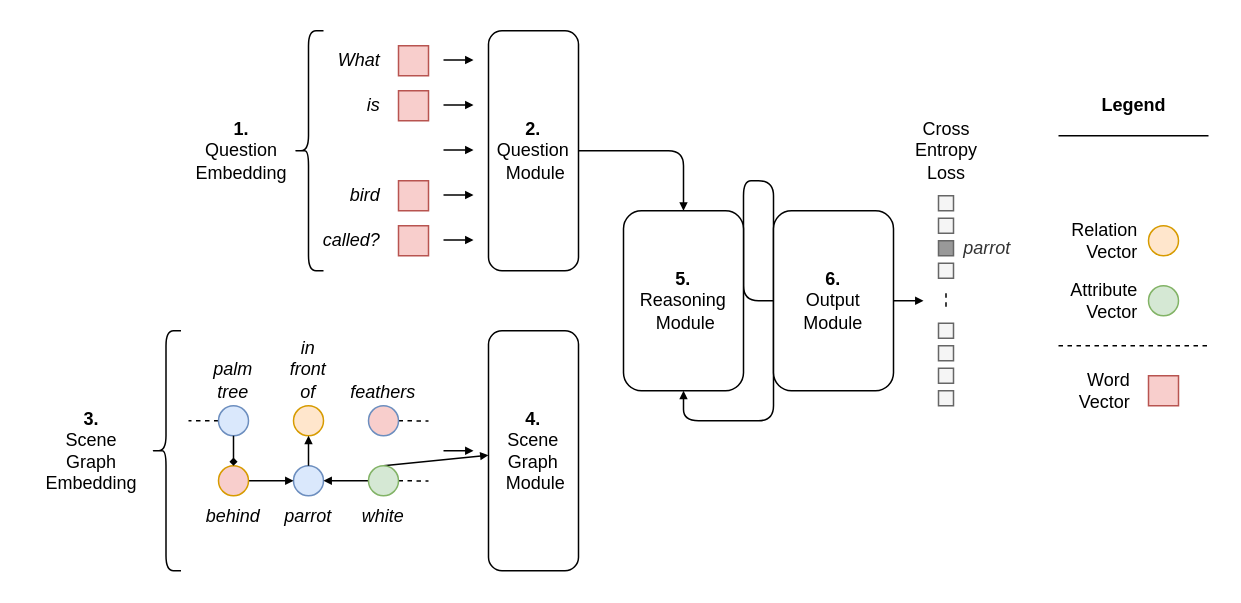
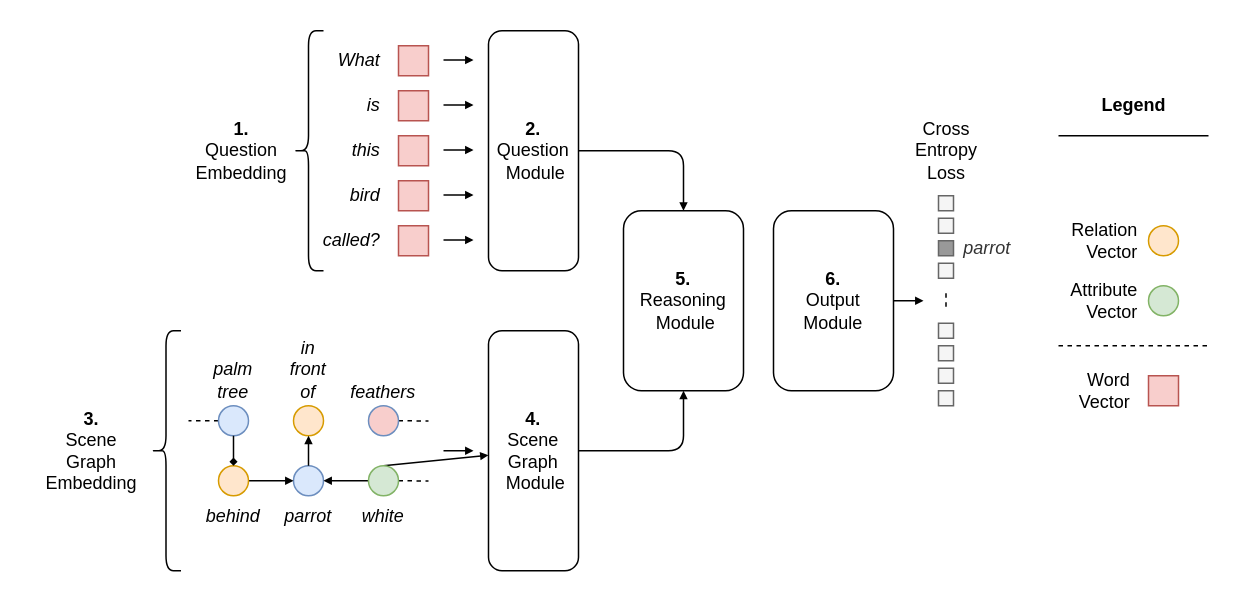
+ <mxCell id="9" value="this" style="rect;whiteSpace=wrap;html=1;fillColor=#f8cecc;strokeColor=#b85450;labelPosition=left;verticalLabelPosition=middle;align=right;verticalAlign=middle;spacingRight=10;fontStyle=2" vertex="1" parent="5"><mxGeometry y="60" width="20" height="20" as="geometry" /></mxCell>
- <mxCell id="31" style="edgeStyle=orthogonalEdgeStyle;rounded=1;orthogonalLoop=1;jettySize=auto;html=1;startArrow=block;startFill=1;startSize=3;endArrow=none;endFill=0;endSize=3;strokeWidth=1;fontSize=8;exitX=0.5;exitY=1;exitDx=0;exitDy=0;" edge="1" parent="1" source="32" target="33"><mxGeometry x="160" y="560" as="geometry"><mxPoint x="385" y="300" as="targetPoint" /><mxPoint x="415" y="300" as="sourcePoint" /></mxGeometry></mxCell>
+ <mxCell id="31" style="edgeStyle=orthogonalEdgeStyle;rounded=1;orthogonalLoop=1;jettySize=auto;html=1;startArrow=block;startFill=1;startSize=3;endArrow=none;endFill=0;endSize=3;strokeWidth=1;fontSize=8;entryX=1;entryY=0.5;entryDx=0;entryDy=0;exitX=0.5;exitY=1;exitDx=0;exitDy=0;" edge="1" parent="1" source="32" target="16"><mxGeometry x="160" y="560" as="geometry"><mxPoint x="385" y="300" as="targetPoint" /><mxPoint x="415" y="300" as="sourcePoint" /></mxGeometry></mxCell>
- <mxCell id="27" value="&lt;i&gt;behind&lt;/i&gt;" style="ellipse;whiteSpace=wrap;html=1;fillColor=#f8cecc;strokeColor=#d79b00;labelPosition=center;verticalLabelPosition=bottom;align=center;verticalAlign=top;" parent="1" vertex="1"><mxGeometry x="145" y="310" width="20" height="20" as="geometry" /></mxCell>
+ <mxCell id="27" value="&lt;i&gt;behind&lt;/i&gt;" style="ellipse;whiteSpace=wrap;html=1;fillColor=#ffe6cc;strokeColor=#d79b00;labelPosition=center;verticalLabelPosition=bottom;align=center;verticalAlign=top;" parent="1" vertex="1"><mxGeometry x="145" y="310" width="20" height="20" as="geometry" /></mxCell>
